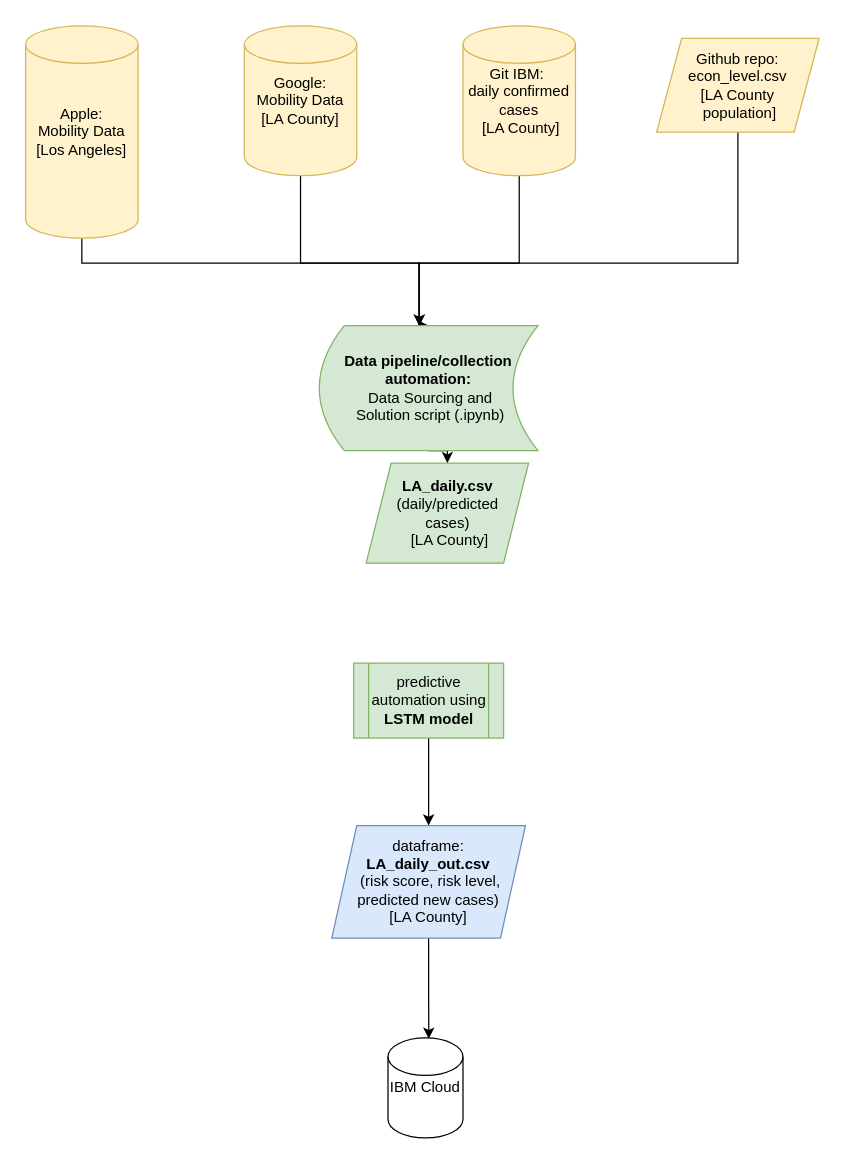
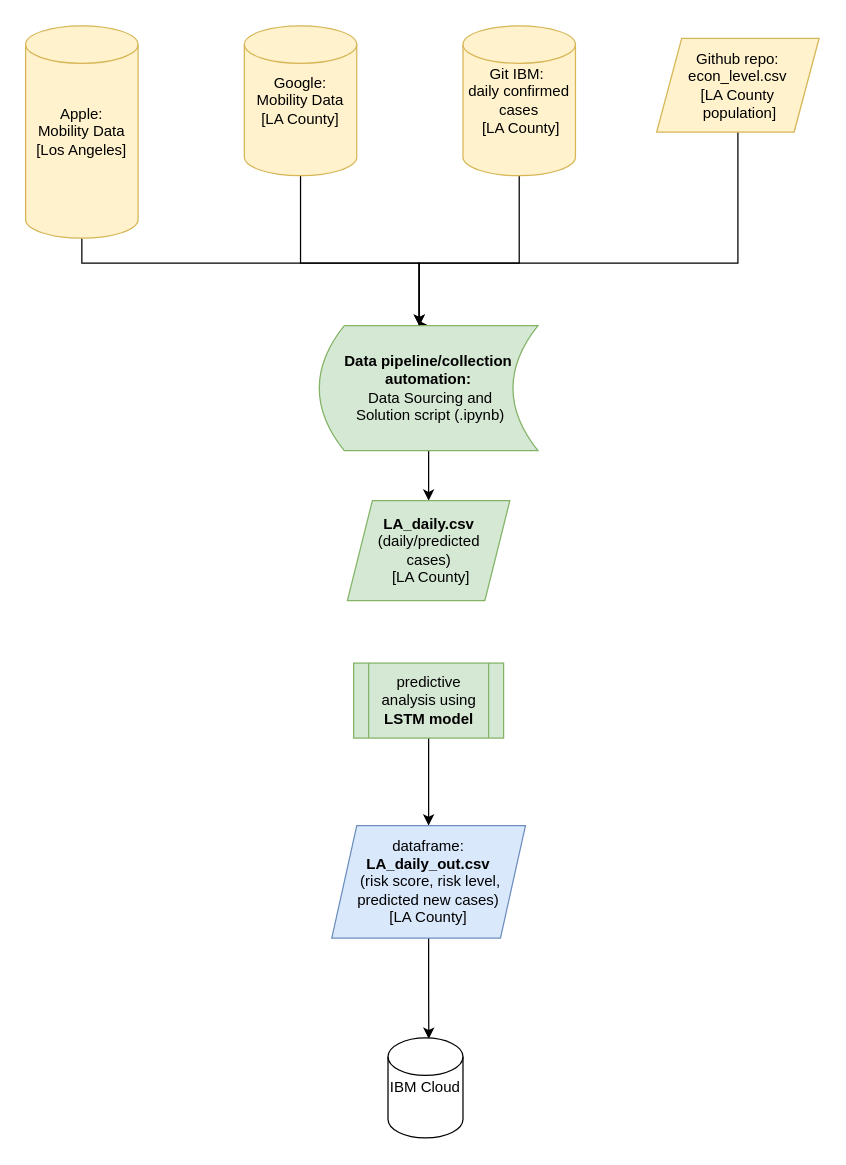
- <mxCell id="12" value="&lt;b&gt;LA_daily.csv &lt;br&gt;&lt;/b&gt;(daily/predicted &lt;br&gt;cases)&lt;br&gt;&amp;nbsp;[LA County]" style="shape=parallelogram;perimeter=parallelogramPerimeter;whiteSpace=wrap;html=1;fixedSize=1;fillColor=#d5e8d4;strokeColor=#82b366;" parent="1" vertex="1"><mxGeometry x="292.5" y="370" width="130" height="80" as="geometry" /></mxCell>
+ <mxCell id="12" value="&lt;b&gt;LA_daily.csv &lt;br&gt;&lt;/b&gt;(daily/predicted &lt;br&gt;cases)&lt;br&gt;&amp;nbsp;[LA County]" style="shape=parallelogram;perimeter=parallelogramPerimeter;whiteSpace=wrap;html=1;fixedSize=1;fillColor=#d5e8d4;strokeColor=#82b366;" parent="1" vertex="1"><mxGeometry x="277.5" y="400" width="130" height="80" as="geometry" /></mxCell>
- <mxCell id="14" value="predictive automation using &lt;b&gt;LSTM model&lt;/b&gt;" style="shape=process;whiteSpace=wrap;html=1;backgroundOutline=1;fillColor=#d5e8d4;strokeColor=#82b366;" parent="1" vertex="1"><mxGeometry x="282.5" y="530" width="120" height="60" as="geometry" /></mxCell>
+ <mxCell id="14" value="predictive analysis using &lt;b&gt;LSTM model&lt;/b&gt;" style="shape=process;whiteSpace=wrap;html=1;backgroundOutline=1;fillColor=#d5e8d4;strokeColor=#82b366;" parent="1" vertex="1"><mxGeometry x="282.5" y="530" width="120" height="60" as="geometry" /></mxCell>
